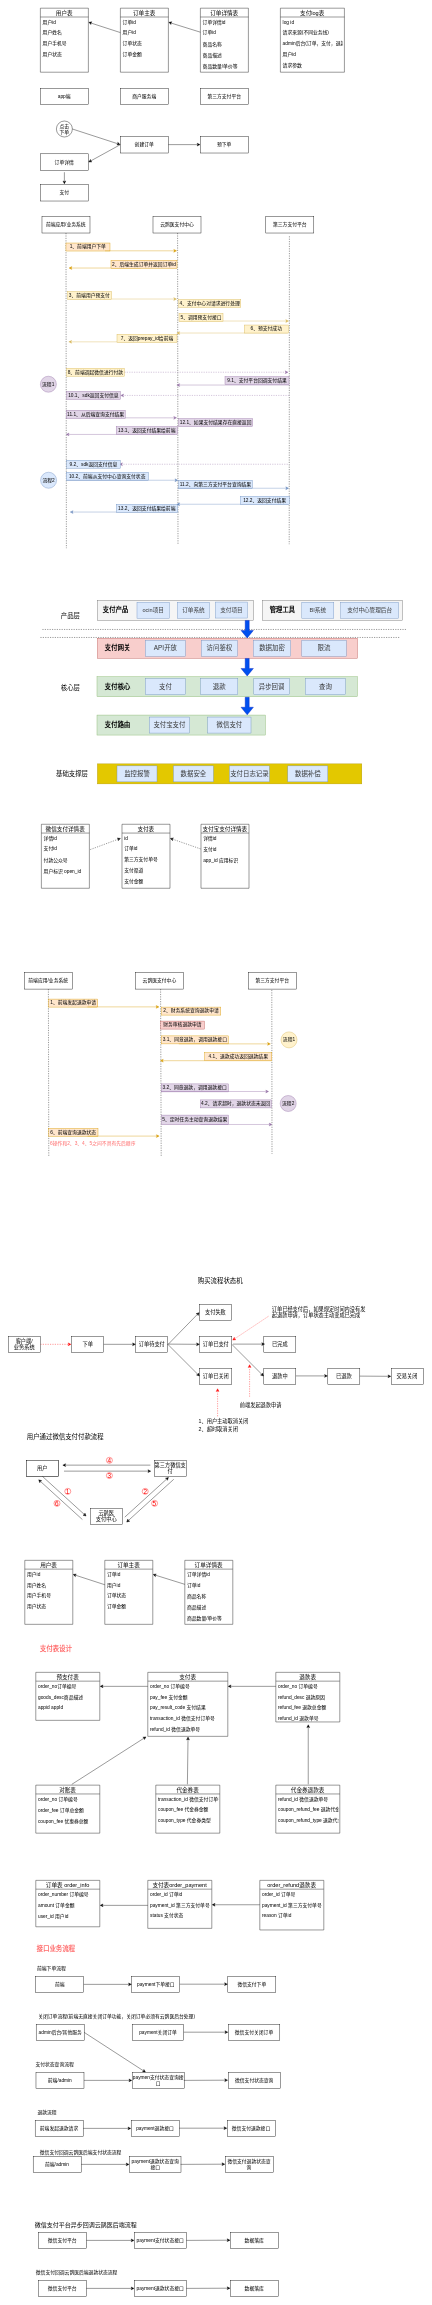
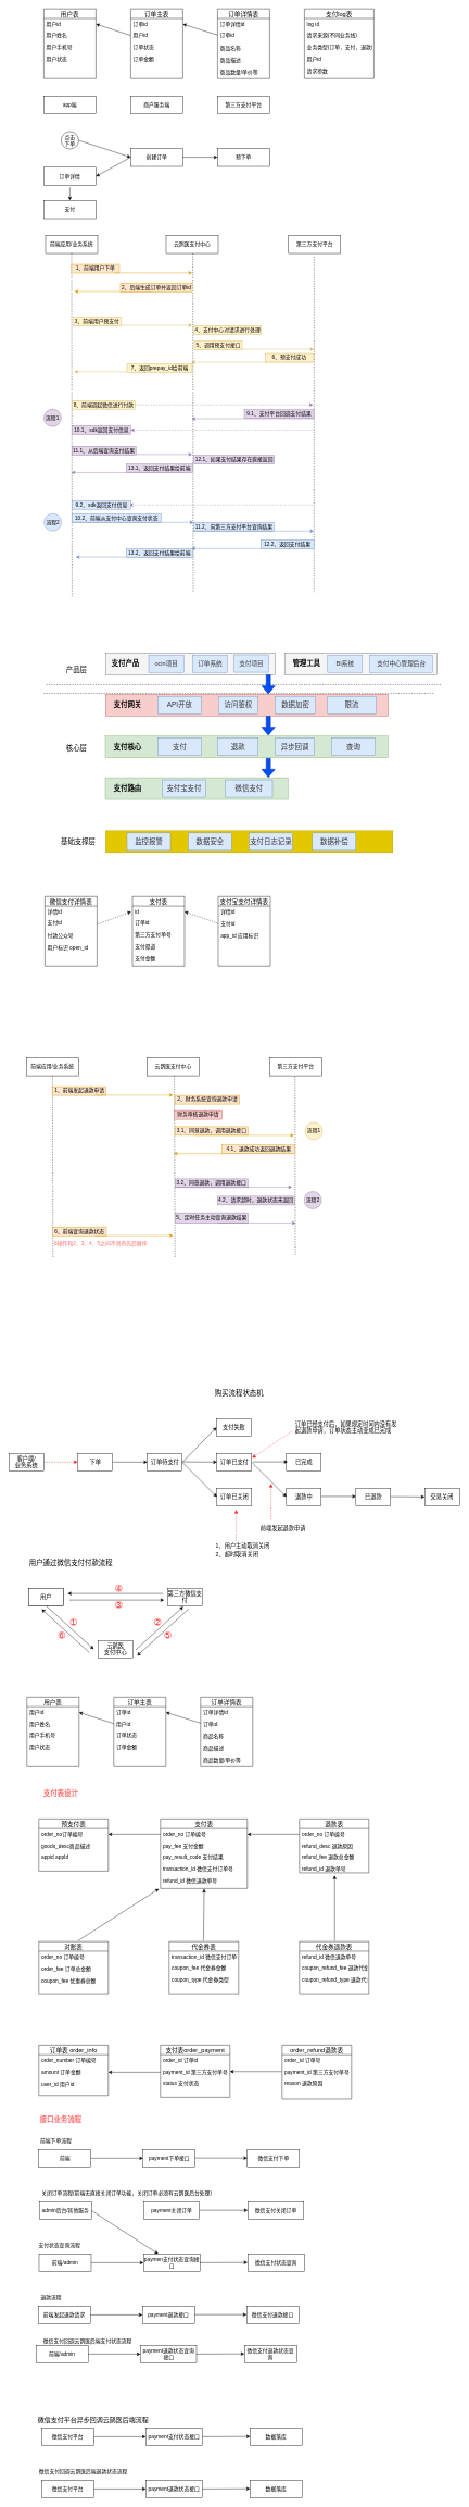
- <mxCell id="54" value="admin后台(订单，支付，退款)&#10;&#10;用户id&#10;&#10;请求参数" style="text;strokeColor=none;fillColor=none;spacingLeft=4;spacingRight=4;overflow=hidden;rotatable=0;points=[[0,0.5],[1,0.5]];portConstraint=eastwest;fontSize=12;" parent="51" vertex="1"><mxGeometry y="74" width="160" height="86" as="geometry" /></mxCell>
+ <mxCell id="54" value="业务类型(订单，支付，退款)&#10;&#10;用户id&#10;&#10;请求参数" style="text;strokeColor=none;fillColor=none;spacingLeft=4;spacingRight=4;overflow=hidden;rotatable=0;points=[[0,0.5],[1,0.5]];portConstraint=eastwest;fontSize=12;" parent="51" vertex="1"><mxGeometry y="74" width="160" height="86" as="geometry" /></mxCell>
- <mxCell id="234" value="reason 订单id" style="text;strokeColor=none;fillColor=none;spacingLeft=4;spacingRight=4;overflow=hidden;rotatable=0;points=[[0,0.5],[1,0.5]];portConstraint=eastwest;fontSize=12;" parent="231" vertex="1"><mxGeometry y="74" width="160" height="50" as="geometry" /></mxCell>
+ <mxCell id="234" value="reason 退款原因" style="text;strokeColor=none;fillColor=none;spacingLeft=4;spacingRight=4;overflow=hidden;rotatable=0;points=[[0,0.5],[1,0.5]];portConstraint=eastwest;fontSize=12;" parent="231" vertex="1"><mxGeometry y="74" width="160" height="50" as="geometry" /></mxCell>
